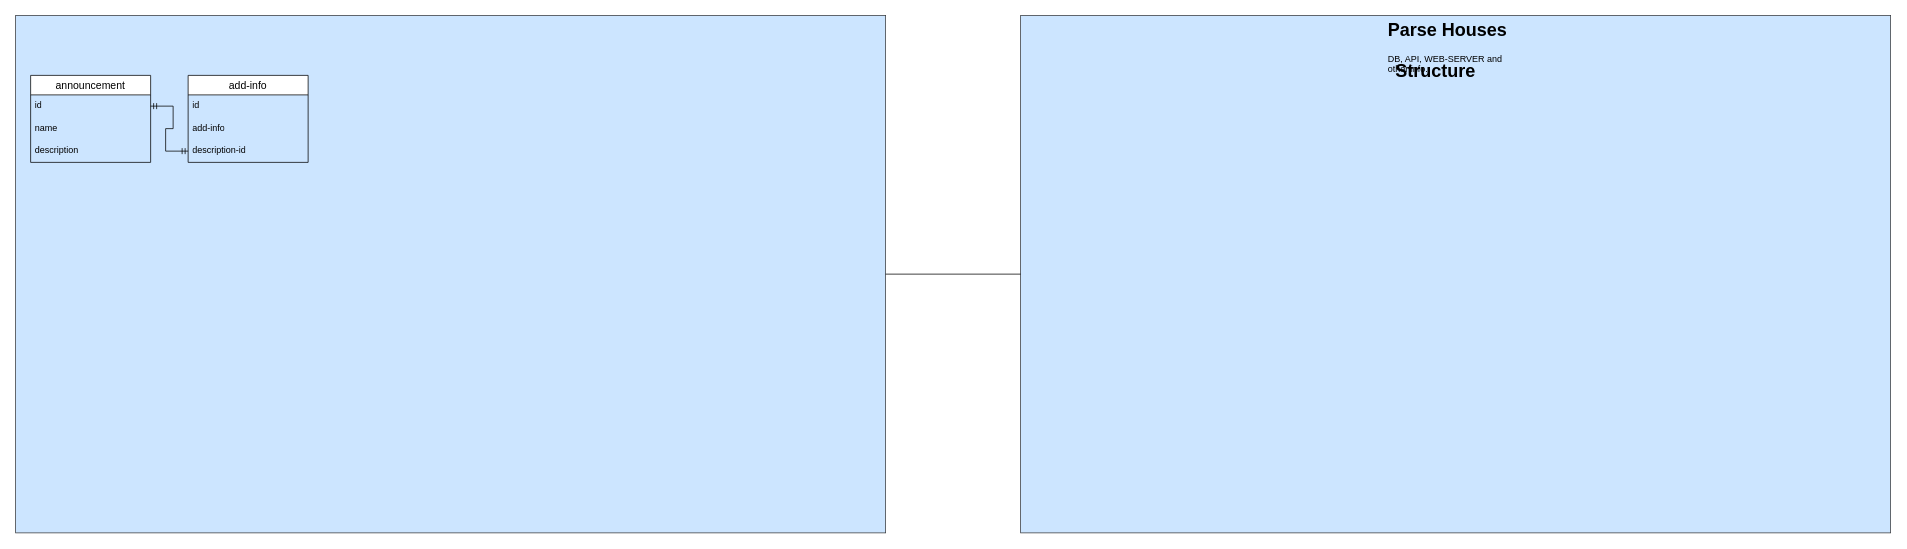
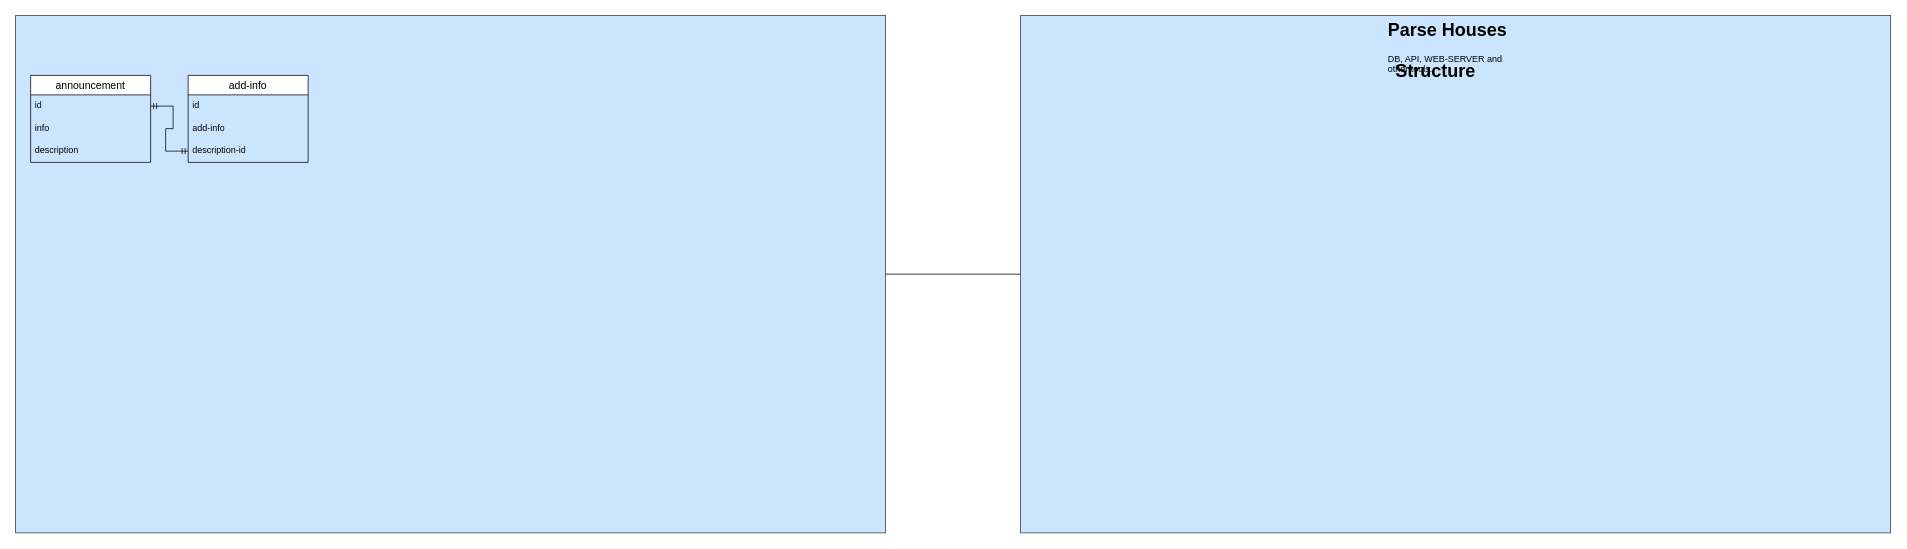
- <mxCell id="3" value="&lt;h1&gt;Parse Houses&lt;/h1&gt;&lt;p&gt;DB, API, WEB-SERVER and other info.&lt;/p&gt;" style="text;html=1;strokeColor=none;fillColor=none;spacing=5;spacingTop=-20;whiteSpace=wrap;overflow=hidden;rounded=0;" vertex="1" parent="1"><mxGeometry x="1845" y="20" width="190" height="120" as="geometry" /></mxCell>
+ <mxCell id="3" value="&lt;h1&gt;Parse Houses&lt;/h1&gt;&lt;p&gt;DB, API, WEB-SERVER and other tools.&lt;/p&gt;" style="text;html=1;strokeColor=none;fillColor=none;spacing=5;spacingTop=-20;whiteSpace=wrap;overflow=hidden;rounded=0;" vertex="1" parent="1"><mxGeometry x="1845" y="20" width="190" height="120" as="geometry" /></mxCell>
- <mxCell id="8" value="name" style="text;strokeColor=none;fillColor=none;spacingLeft=4;spacingRight=4;overflow=hidden;rotatable=0;points=[[0,0.5],[1,0.5]];portConstraint=eastwest;fontSize=12;whiteSpace=wrap;html=1;" vertex="1" parent="6"><mxGeometry y="56" width="160" height="30" as="geometry" /></mxCell>
+ <mxCell id="8" value="info" style="text;strokeColor=none;fillColor=none;spacingLeft=4;spacingRight=4;overflow=hidden;rotatable=0;points=[[0,0.5],[1,0.5]];portConstraint=eastwest;fontSize=12;whiteSpace=wrap;html=1;" vertex="1" parent="6"><mxGeometry y="56" width="160" height="30" as="geometry" /></mxCell>
